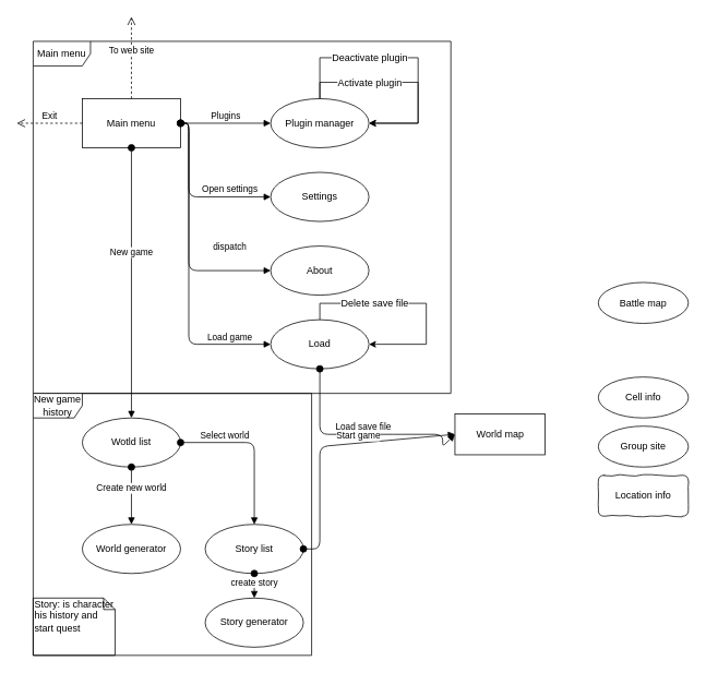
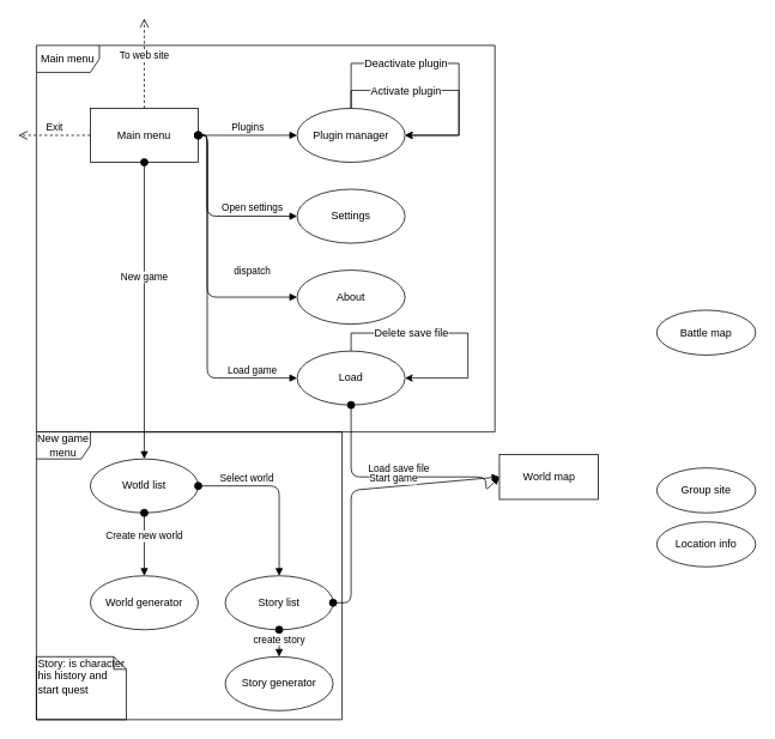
- <mxCell id="36" value="Cell info&lt;br&gt;" style="ellipse;whiteSpace=wrap;html=1;shadow=0;comic=1;fillColor=#ffffff;gradientColor=none;" vertex="1" parent="1"><mxGeometry x="730" y="460" width="110" height="50" as="geometry" /></mxCell>
- <mxCell id="31" value="New game history" style="shape=umlFrame;whiteSpace=wrap;html=1;fillColor=#ffffff;gradientColor=none;" vertex="1" parent="1"><mxGeometry x="40" y="480" width="340" height="320" as="geometry" /></mxCell>
+ <mxCell id="31" value="New game menu" style="shape=umlFrame;whiteSpace=wrap;html=1;fillColor=#ffffff;gradientColor=none;" vertex="1" parent="1"><mxGeometry x="40" y="480" width="340" height="320" as="geometry" /></mxCell>
- <mxCell id="35" value="Location info" style="whiteSpace=wrap;html=1;shadow=0;comic=1;fillColor=#ffffff;gradientColor=none;rounded=1;" vertex="1" parent="1"><mxGeometry x="730" y="580" width="110" height="50" as="geometry" /></mxCell>
+ <mxCell id="35" value="Location info" style="ellipse;whiteSpace=wrap;html=1;shadow=0;comic=1;fillColor=#ffffff;gradientColor=none;" vertex="1" parent="1"><mxGeometry x="730" y="580" width="110" height="50" as="geometry" /></mxCell>
